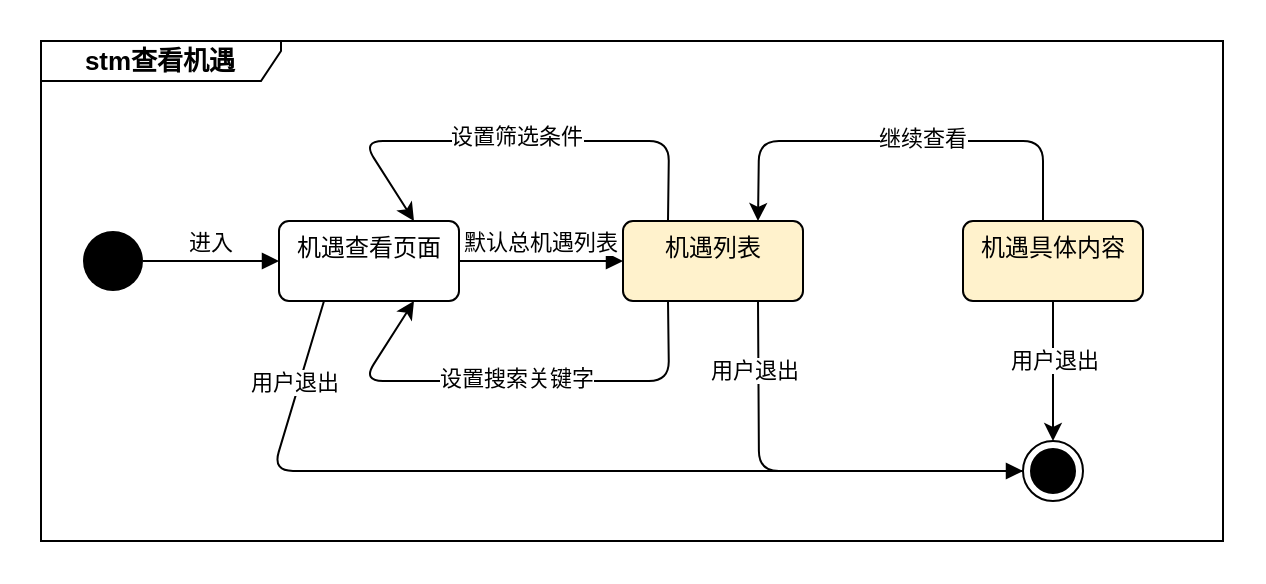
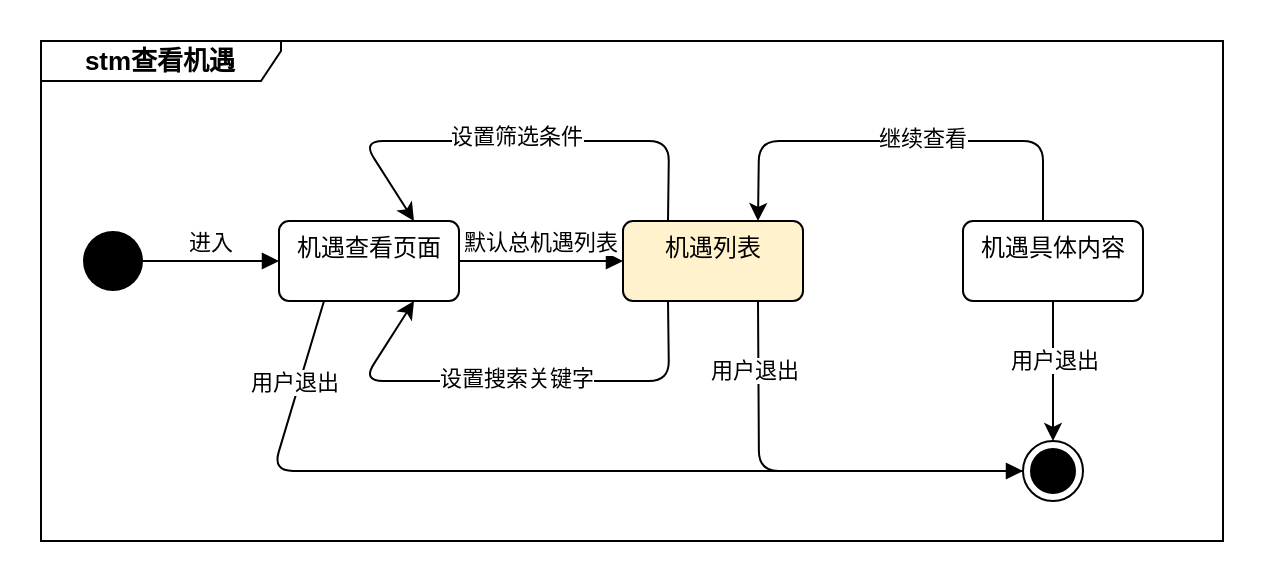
- <mxCell id="5" value="机遇具体内容" style="html=1;align=center;verticalAlign=top;rounded=1;absoluteArcSize=1;arcSize=10;dashed=0;fillColor=#fff2cc;" parent="1" vertex="1"><mxGeometry x="481" y="110" width="90" height="40" as="geometry" /></mxCell>
+ <mxCell id="5" value="机遇具体内容" style="html=1;align=center;verticalAlign=top;rounded=1;absoluteArcSize=1;arcSize=10;dashed=0;" parent="1" vertex="1"><mxGeometry x="481" y="110" width="90" height="40" as="geometry" /></mxCell>
